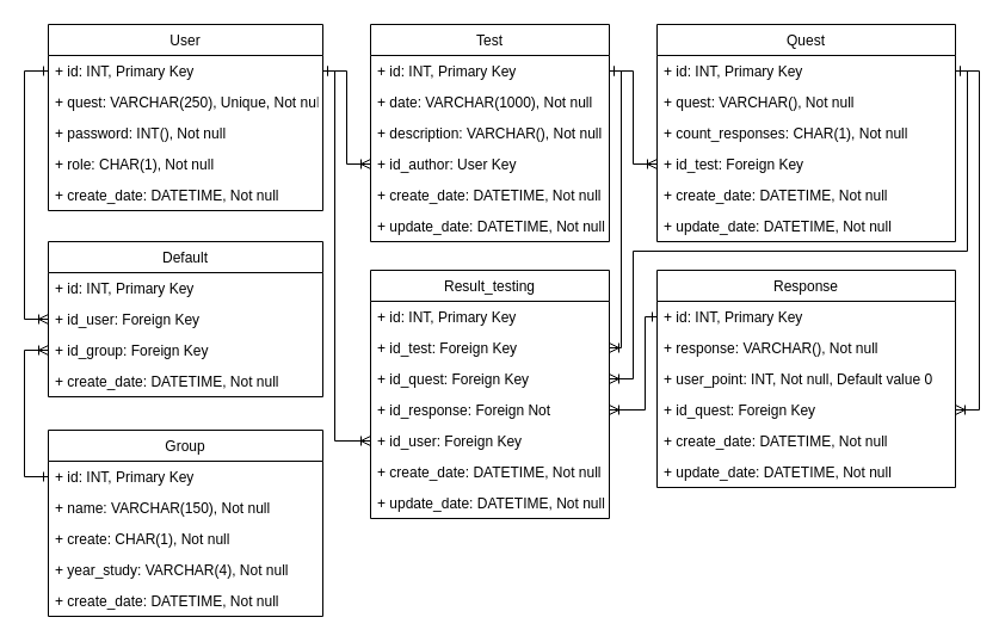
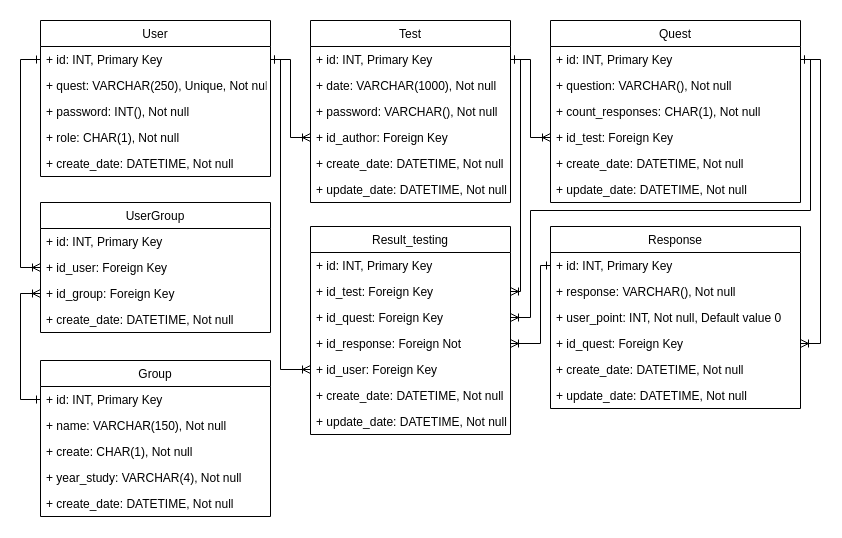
- <mxCell id="16" value="+ quest: VARCHAR(), Not null" style="text;strokeColor=none;fillColor=none;align=left;verticalAlign=top;spacingLeft=4;spacingRight=4;overflow=hidden;rotatable=0;points=[[0,0.5],[1,0.5]];portConstraint=eastwest;" vertex="1" parent="14"><mxGeometry y="52" width="250" height="26" as="geometry" /></mxCell>
+ <mxCell id="16" value="+ question: VARCHAR(), Not null" style="text;strokeColor=none;fillColor=none;align=left;verticalAlign=top;spacingLeft=4;spacingRight=4;overflow=hidden;rotatable=0;points=[[0,0.5],[1,0.5]];portConstraint=eastwest;" vertex="1" parent="14"><mxGeometry y="52" width="250" height="26" as="geometry" /></mxCell>
- <mxCell id="39" value="+ description: VARCHAR(), Not null" style="text;strokeColor=none;fillColor=none;align=left;verticalAlign=top;spacingLeft=4;spacingRight=4;overflow=hidden;rotatable=0;points=[[0,0.5],[1,0.5]];portConstraint=eastwest;" vertex="1" parent="36"><mxGeometry y="78" width="200" height="26" as="geometry" /></mxCell>
+ <mxCell id="39" value="+ password: VARCHAR(), Not null" style="text;strokeColor=none;fillColor=none;align=left;verticalAlign=top;spacingLeft=4;spacingRight=4;overflow=hidden;rotatable=0;points=[[0,0.5],[1,0.5]];portConstraint=eastwest;" vertex="1" parent="36"><mxGeometry y="78" width="200" height="26" as="geometry" /></mxCell>
- <mxCell id="40" value="+ id_author: User Key" style="text;strokeColor=none;fillColor=none;align=left;verticalAlign=top;spacingLeft=4;spacingRight=4;overflow=hidden;rotatable=0;points=[[0,0.5],[1,0.5]];portConstraint=eastwest;" vertex="1" parent="36"><mxGeometry y="104" width="200" height="26" as="geometry" /></mxCell>
+ <mxCell id="40" value="+ id_author: Foreign Key" style="text;strokeColor=none;fillColor=none;align=left;verticalAlign=top;spacingLeft=4;spacingRight=4;overflow=hidden;rotatable=0;points=[[0,0.5],[1,0.5]];portConstraint=eastwest;" vertex="1" parent="36"><mxGeometry y="104" width="200" height="26" as="geometry" /></mxCell>
- <mxCell id="43" value="Default" style="swimlane;fontStyle=0;childLayout=stackLayout;horizontal=1;startSize=26;fillColor=none;horizontalStack=0;resizeParent=1;resizeParentMax=0;resizeLast=0;collapsible=1;marginBottom=0;" vertex="1" parent="1"><mxGeometry x="40" y="202" width="230" height="130" as="geometry" /></mxCell>
+ <mxCell id="43" value="UserGroup" style="swimlane;fontStyle=0;childLayout=stackLayout;horizontal=1;startSize=26;fillColor=none;horizontalStack=0;resizeParent=1;resizeParentMax=0;resizeLast=0;collapsible=1;marginBottom=0;" vertex="1" parent="1"><mxGeometry x="40" y="202" width="230" height="130" as="geometry" /></mxCell>
